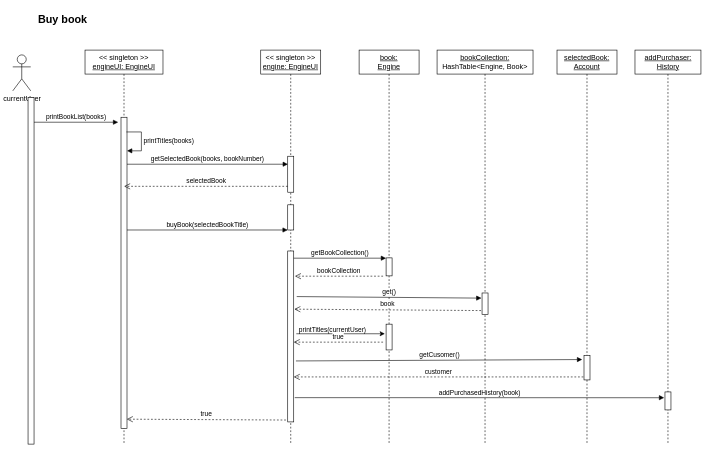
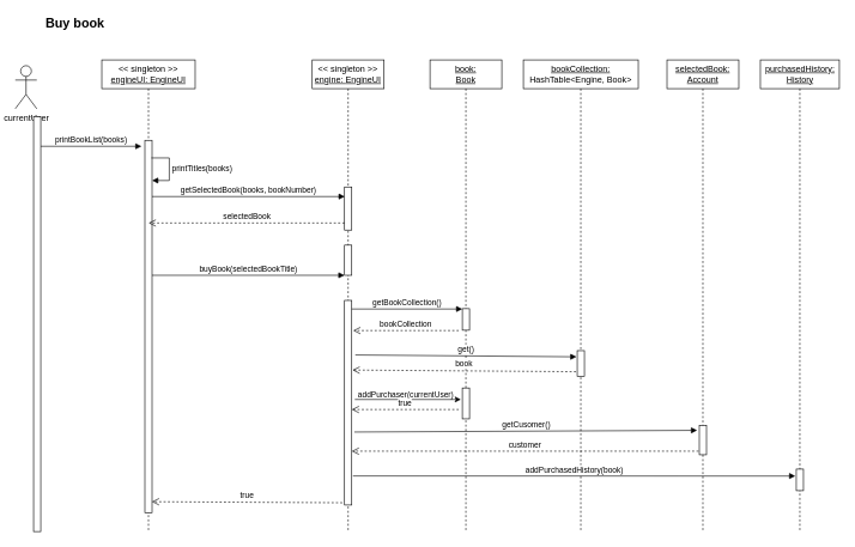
- <mxCell id="9" value="&lt;u&gt;book:&lt;br&gt;Engine&lt;/u&gt;&lt;br&gt;" style="shape=umlLifeline;perimeter=lifelinePerimeter;whiteSpace=wrap;html=1;container=1;collapsible=0;recursiveResize=0;outlineConnect=0;" vertex="1" parent="1"><mxGeometry x="598" y="83" width="100" height="657" as="geometry" /></mxCell>
+ <mxCell id="9" value="&lt;u&gt;book:&lt;br&gt;Book&lt;/u&gt;&lt;br&gt;" style="shape=umlLifeline;perimeter=lifelinePerimeter;whiteSpace=wrap;html=1;container=1;collapsible=0;recursiveResize=0;outlineConnect=0;" vertex="1" parent="1"><mxGeometry x="598" y="83" width="100" height="657" as="geometry" /></mxCell>
- <mxCell id="32" value="&lt;u&gt;addPurchaser:&lt;br&gt;History&lt;/u&gt;&lt;br&gt;" style="html=1;points=[];perimeter=orthogonalPerimeter;shape=umlLifeline;participant=label;fontFamily=Helvetica;fontSize=12;fontColor=#000000;align=center;strokeColor=#000000;fillColor=#ffffff;recursiveResize=0;container=1;collapsible=0;" vertex="1" parent="1"><mxGeometry x="1058" y="83" width="110" height="657" as="geometry" /></mxCell>
+ <mxCell id="32" value="&lt;u&gt;purchasedHistory:&lt;br&gt;History&lt;/u&gt;&lt;br&gt;" style="html=1;points=[];perimeter=orthogonalPerimeter;shape=umlLifeline;participant=label;fontFamily=Helvetica;fontSize=12;fontColor=#000000;align=center;strokeColor=#000000;fillColor=#ffffff;recursiveResize=0;container=1;collapsible=0;" vertex="1" parent="1"><mxGeometry x="1058" y="83" width="110" height="657" as="geometry" /></mxCell>
- <mxCell id="18" value="printTitles(currentUser)" style="text;html=1;resizable=0;points=[];autosize=1;align=left;verticalAlign=top;spacingTop=-4;fontSize=11;" vertex="1" parent="1"><mxGeometry x="496" y="540" width="150" height="10" as="geometry" /></mxCell>
+ <mxCell id="18" value="addPurchaser(currentUser)" style="text;html=1;resizable=0;points=[];autosize=1;align=left;verticalAlign=top;spacingTop=-4;fontSize=11;" vertex="1" parent="1"><mxGeometry x="496" y="540" width="150" height="10" as="geometry" /></mxCell>
